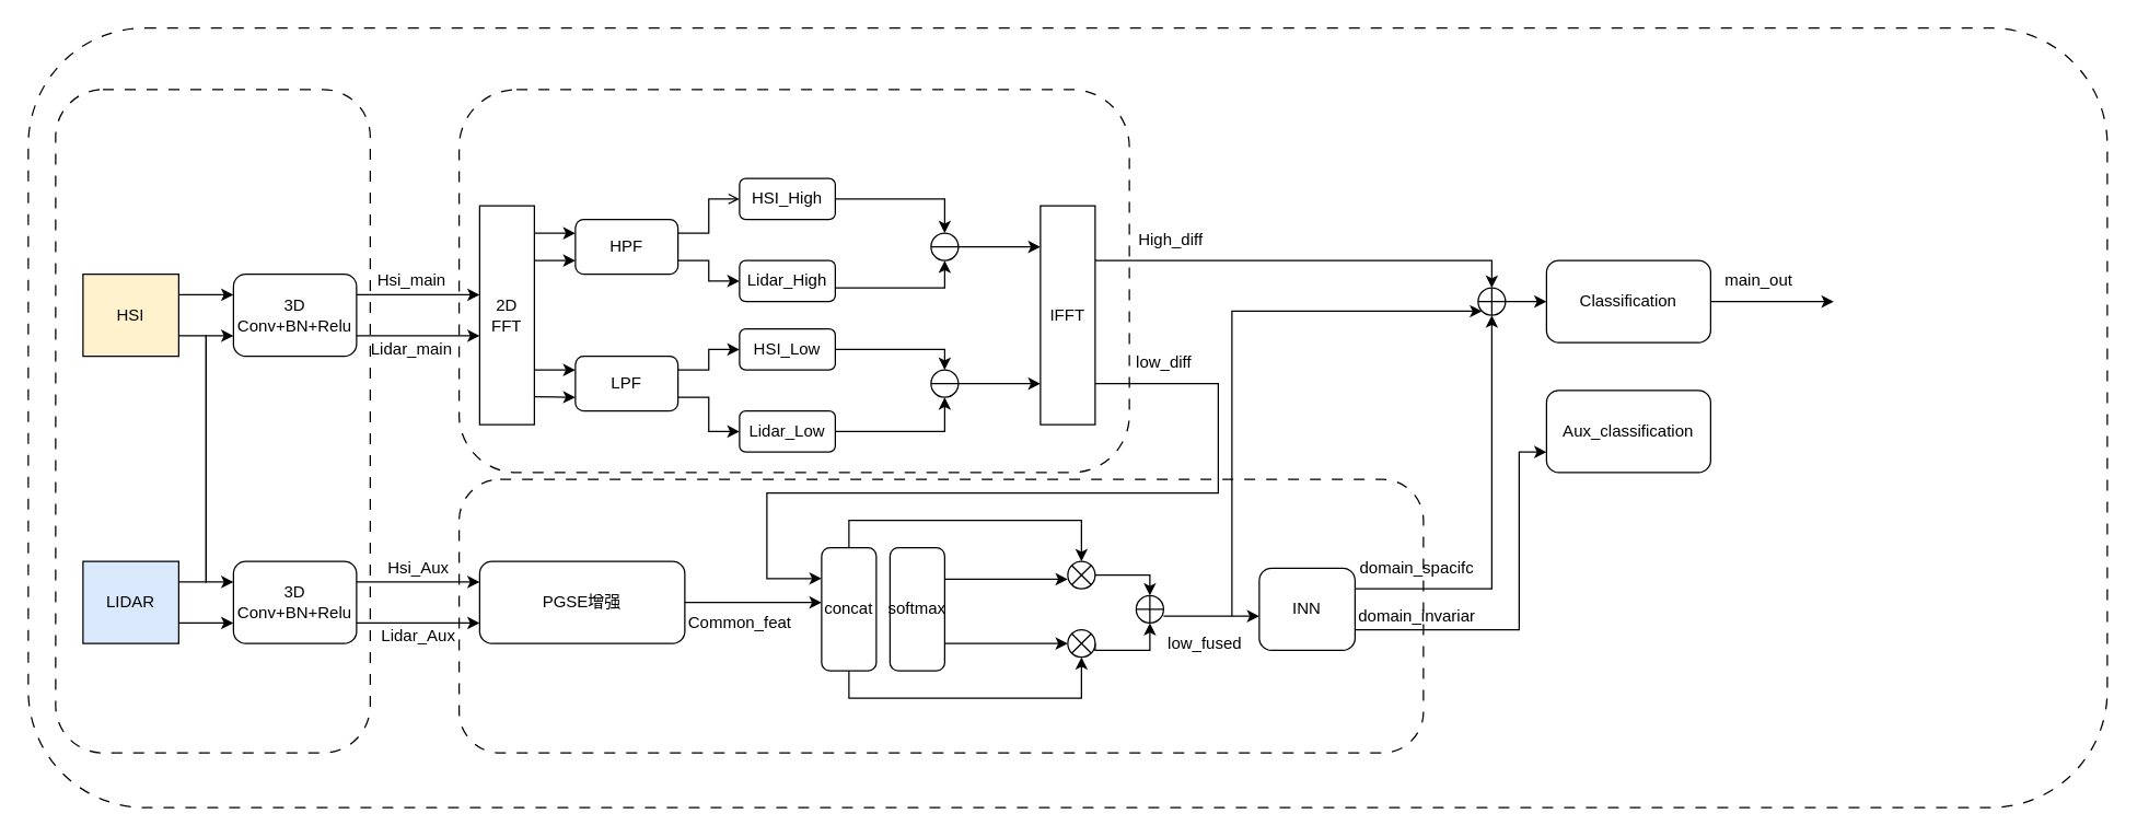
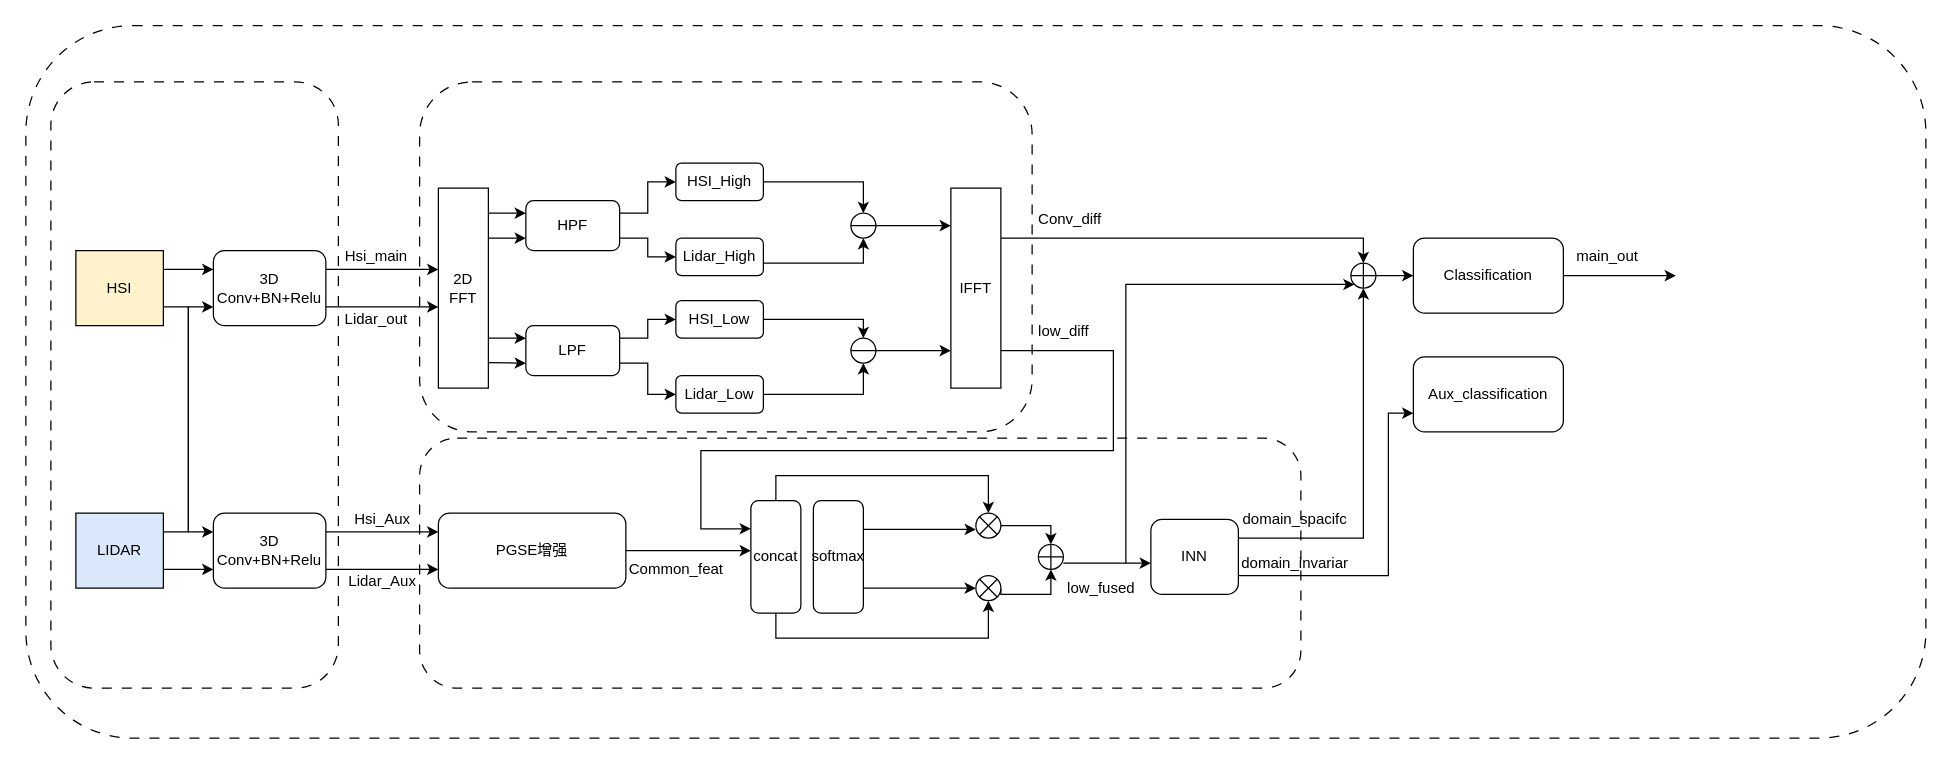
- <mxCell id="29" style="edgeStyle=orthogonalEdgeStyle;rounded=0;orthogonalLoop=1;jettySize=auto;html=1;exitX=1;exitY=0.25;exitDx=0;exitDy=0;entryX=0;entryY=0.5;entryDx=0;entryDy=0;fontFamily=Helvetica;fontSize=12;fontColor=default;endArrow=open;" edge="1" parent="1" source="31" target="39"><mxGeometry relative="1" as="geometry" /></mxCell>
+ <mxCell id="29" style="edgeStyle=orthogonalEdgeStyle;rounded=0;orthogonalLoop=1;jettySize=auto;html=1;exitX=1;exitY=0.25;exitDx=0;exitDy=0;entryX=0;entryY=0.5;entryDx=0;entryDy=0;fontFamily=Helvetica;fontSize=12;fontColor=default;" edge="1" parent="1" source="31" target="39"><mxGeometry relative="1" as="geometry" /></mxCell>
- <mxCell id="57" value="High_diff" style="text;html=1;align=center;verticalAlign=middle;resizable=0;points=[];autosize=1;strokeColor=none;fillColor=none;fontFamily=Helvetica;fontSize=12;fontColor=default;" vertex="1" parent="1"><mxGeometry x="820" y="160" width="70" height="30" as="geometry" /></mxCell>
+ <mxCell id="57" value="Conv_diff" style="text;html=1;align=center;verticalAlign=middle;resizable=0;points=[];autosize=1;strokeColor=none;fillColor=none;fontFamily=Helvetica;fontSize=12;fontColor=default;" vertex="1" parent="1"><mxGeometry x="820" y="160" width="70" height="30" as="geometry" /></mxCell>
- <mxCell id="24" value="Lidar_main" style="text;html=1;align=center;verticalAlign=middle;resizable=0;points=[];autosize=1;strokeColor=none;fillColor=none;" vertex="1" parent="1"><mxGeometry x="260" y="240" width="80" height="30" as="geometry" /></mxCell>
+ <mxCell id="24" value="Lidar_out" style="text;html=1;align=center;verticalAlign=middle;resizable=0;points=[];autosize=1;strokeColor=none;fillColor=none;" vertex="1" parent="1"><mxGeometry x="260" y="240" width="80" height="30" as="geometry" /></mxCell>
